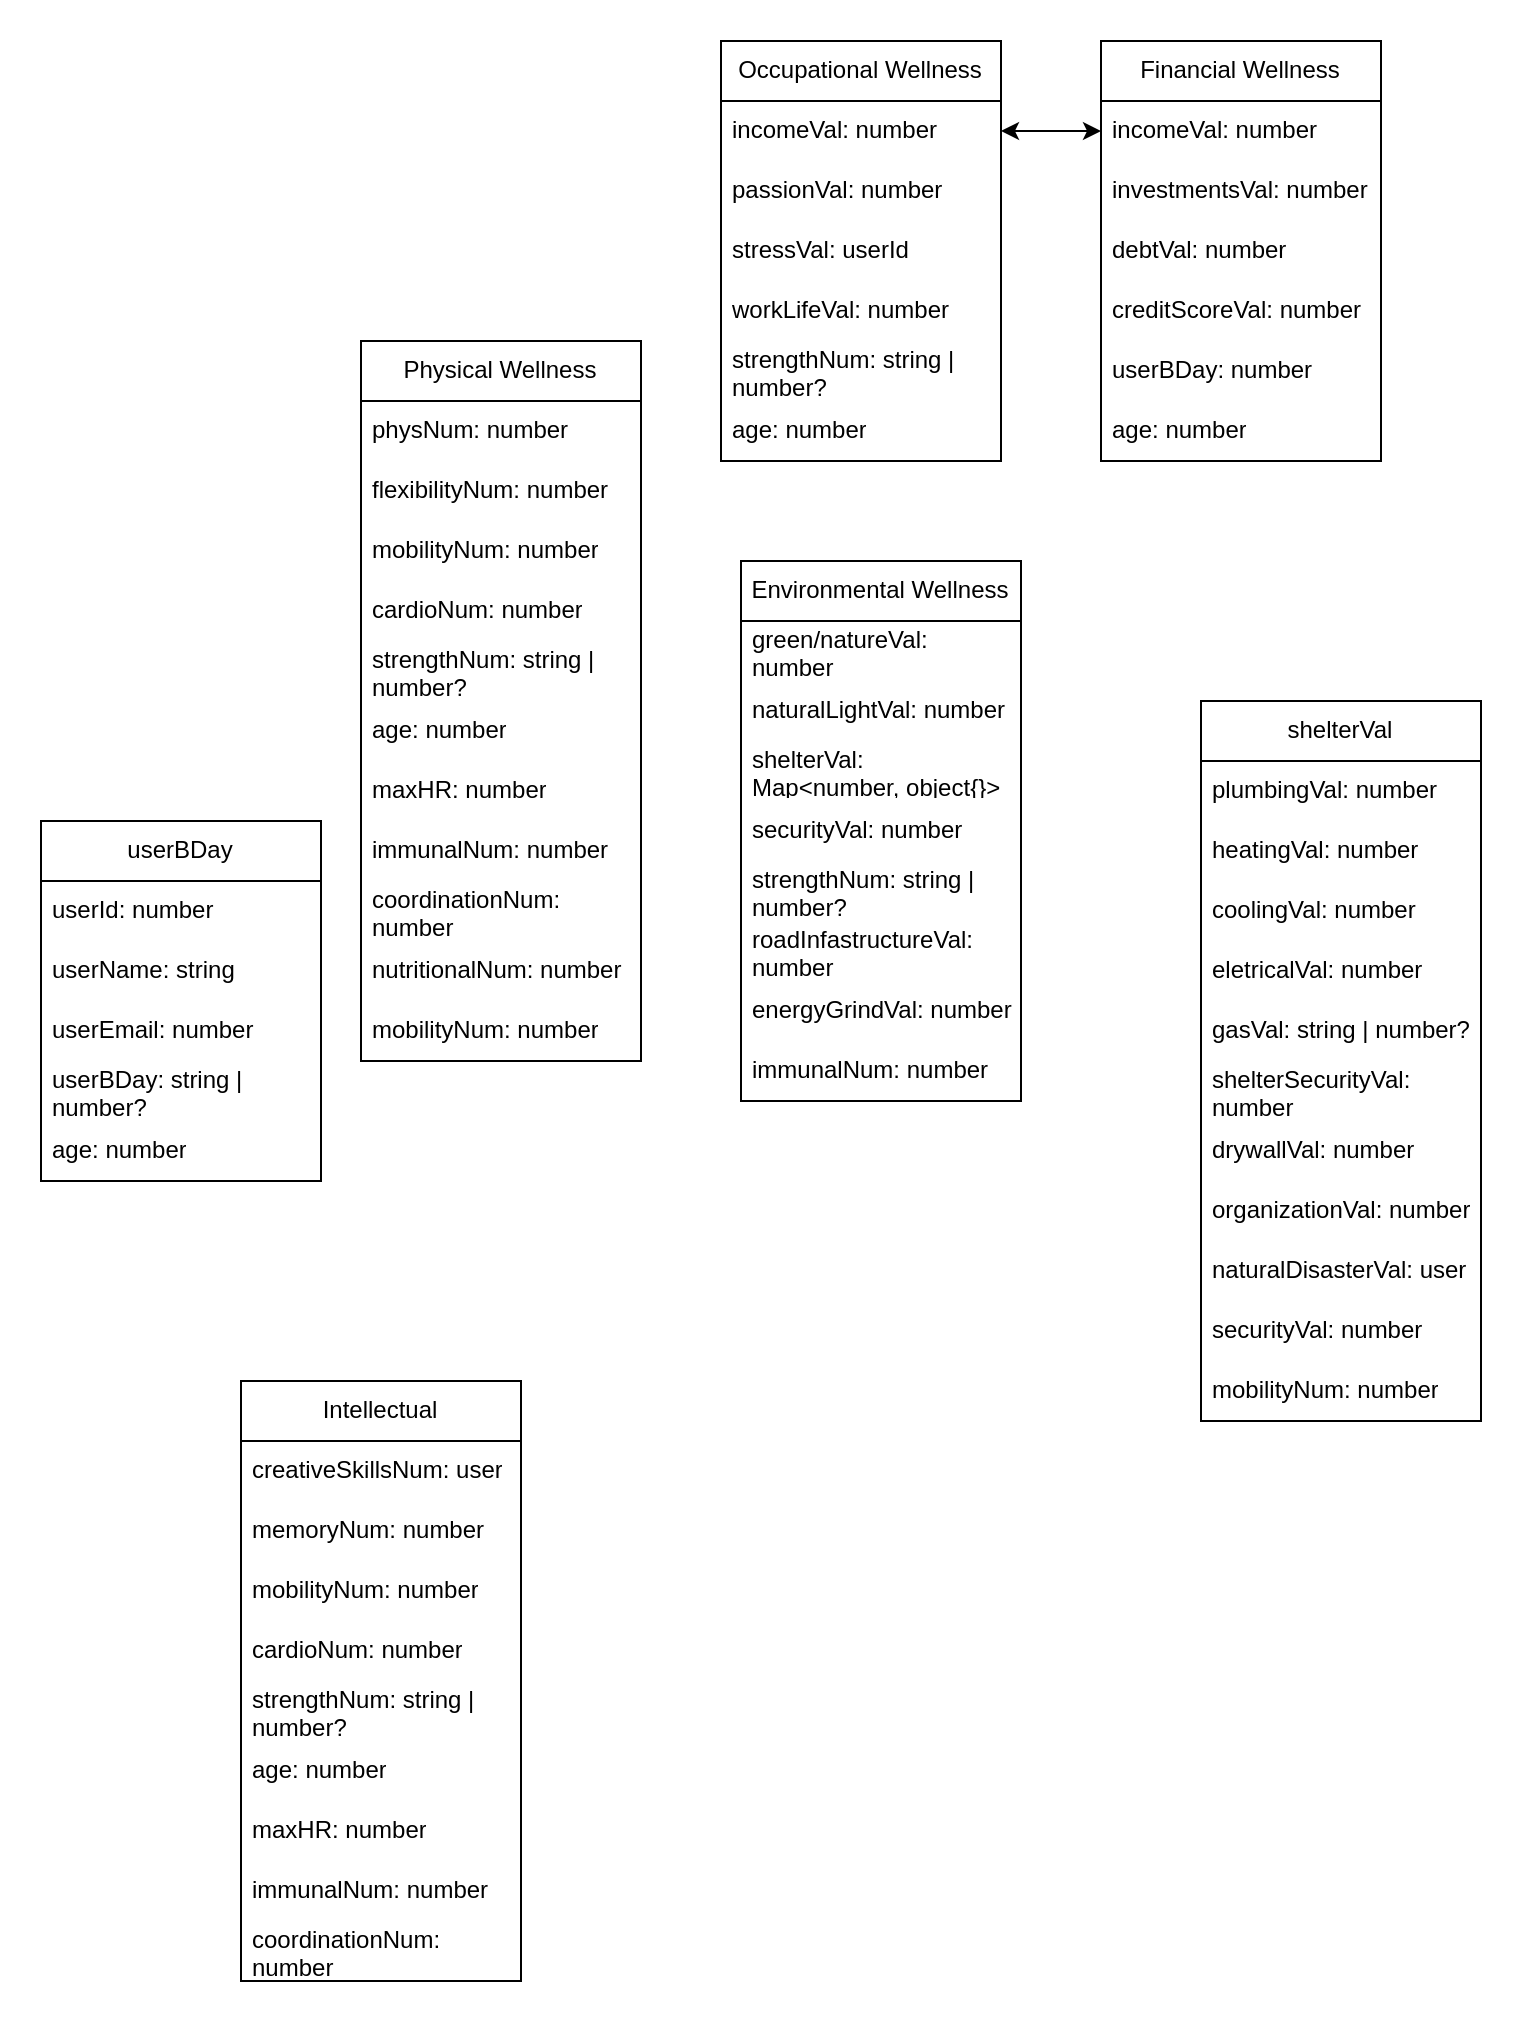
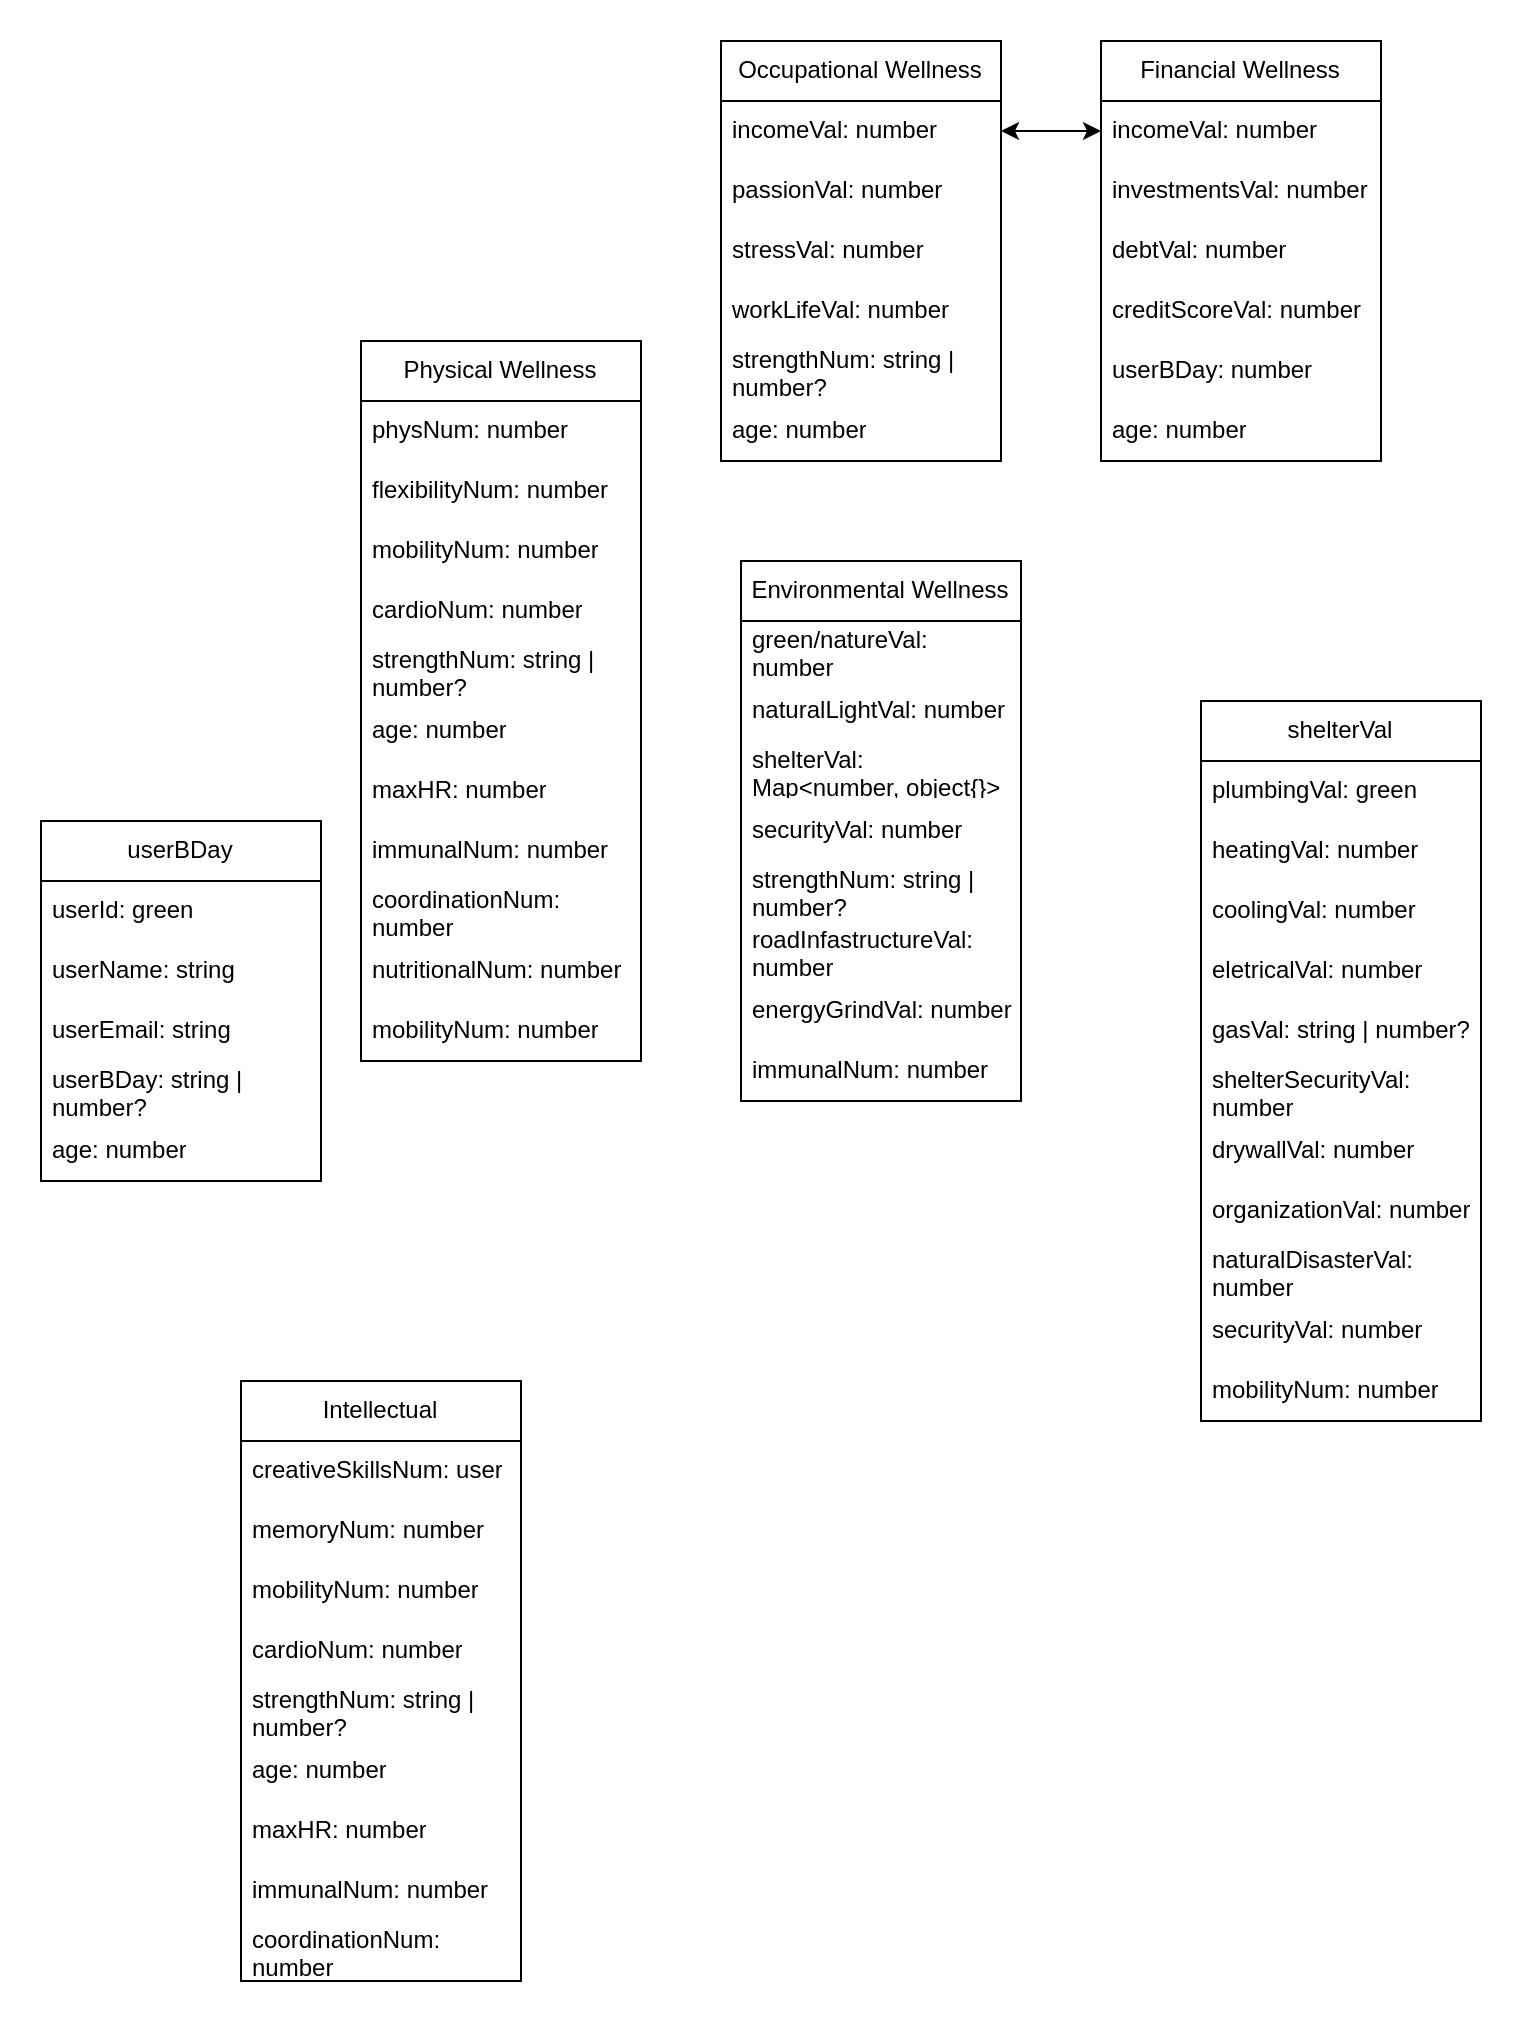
- <mxCell id="33" value="&lt;div&gt;stressVal: userId&lt;br&gt;&lt;/div&gt;" style="text;strokeColor=none;fillColor=none;align=left;verticalAlign=middle;spacingLeft=4;spacingRight=4;overflow=hidden;points=[[0,0.5],[1,0.5]];portConstraint=eastwest;rotatable=0;whiteSpace=wrap;html=1;" vertex="1" parent="30"><mxGeometry y="90" width="140" height="30" as="geometry" /></mxCell>
+ <mxCell id="33" value="&lt;div&gt;stressVal: number&lt;br&gt;&lt;/div&gt;" style="text;strokeColor=none;fillColor=none;align=left;verticalAlign=middle;spacingLeft=4;spacingRight=4;overflow=hidden;points=[[0,0.5],[1,0.5]];portConstraint=eastwest;rotatable=0;whiteSpace=wrap;html=1;" vertex="1" parent="30"><mxGeometry y="90" width="140" height="30" as="geometry" /></mxCell>
- <mxCell id="38" value="plumbingVal: number" style="text;strokeColor=none;fillColor=none;align=left;verticalAlign=middle;spacingLeft=4;spacingRight=4;overflow=hidden;points=[[0,0.5],[1,0.5]];portConstraint=eastwest;rotatable=0;whiteSpace=wrap;html=1;" vertex="1" parent="37"><mxGeometry y="30" width="140" height="30" as="geometry" /></mxCell>
+ <mxCell id="38" value="plumbingVal: green" style="text;strokeColor=none;fillColor=none;align=left;verticalAlign=middle;spacingLeft=4;spacingRight=4;overflow=hidden;points=[[0,0.5],[1,0.5]];portConstraint=eastwest;rotatable=0;whiteSpace=wrap;html=1;" vertex="1" parent="37"><mxGeometry y="30" width="140" height="30" as="geometry" /></mxCell>
- <mxCell id="3" value="userId: number" style="text;strokeColor=none;fillColor=none;align=left;verticalAlign=middle;spacingLeft=4;spacingRight=4;overflow=hidden;points=[[0,0.5],[1,0.5]];portConstraint=eastwest;rotatable=0;whiteSpace=wrap;html=1;" vertex="1" parent="2"><mxGeometry y="30" width="140" height="30" as="geometry" /></mxCell>
+ <mxCell id="3" value="userId: green" style="text;strokeColor=none;fillColor=none;align=left;verticalAlign=middle;spacingLeft=4;spacingRight=4;overflow=hidden;points=[[0,0.5],[1,0.5]];portConstraint=eastwest;rotatable=0;whiteSpace=wrap;html=1;" vertex="1" parent="2"><mxGeometry y="30" width="140" height="30" as="geometry" /></mxCell>
- <mxCell id="5" value="&lt;div&gt;userEmail: number&lt;/div&gt;" style="text;strokeColor=none;fillColor=none;align=left;verticalAlign=middle;spacingLeft=4;spacingRight=4;overflow=hidden;points=[[0,0.5],[1,0.5]];portConstraint=eastwest;rotatable=0;whiteSpace=wrap;html=1;" vertex="1" parent="2"><mxGeometry y="90" width="140" height="30" as="geometry" /></mxCell>
+ <mxCell id="5" value="&lt;div&gt;userEmail: string&lt;/div&gt;" style="text;strokeColor=none;fillColor=none;align=left;verticalAlign=middle;spacingLeft=4;spacingRight=4;overflow=hidden;points=[[0,0.5],[1,0.5]];portConstraint=eastwest;rotatable=0;whiteSpace=wrap;html=1;" vertex="1" parent="2"><mxGeometry y="90" width="140" height="30" as="geometry" /></mxCell>
- <mxCell id="46" value="naturalDisasterVal: user" style="text;strokeColor=none;fillColor=none;align=left;verticalAlign=middle;spacingLeft=4;spacingRight=4;overflow=hidden;points=[[0,0.5],[1,0.5]];portConstraint=eastwest;rotatable=0;whiteSpace=wrap;html=1;" vertex="1" parent="37"><mxGeometry y="270" width="140" height="30" as="geometry" /></mxCell>
+ <mxCell id="46" value="naturalDisasterVal: number" style="text;strokeColor=none;fillColor=none;align=left;verticalAlign=middle;spacingLeft=4;spacingRight=4;overflow=hidden;points=[[0,0.5],[1,0.5]];portConstraint=eastwest;rotatable=0;whiteSpace=wrap;html=1;" vertex="1" parent="37"><mxGeometry y="270" width="140" height="30" as="geometry" /></mxCell>
